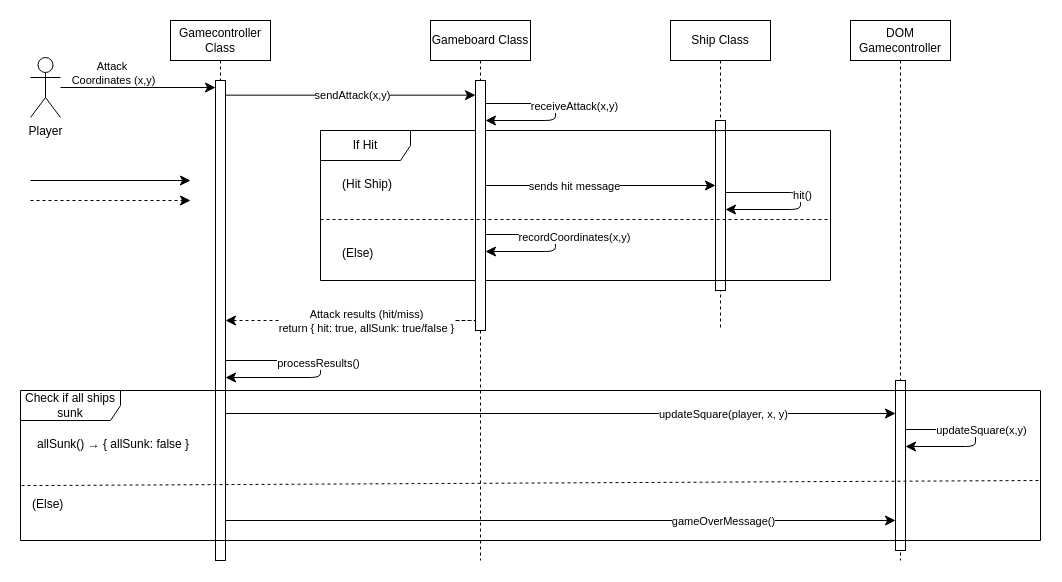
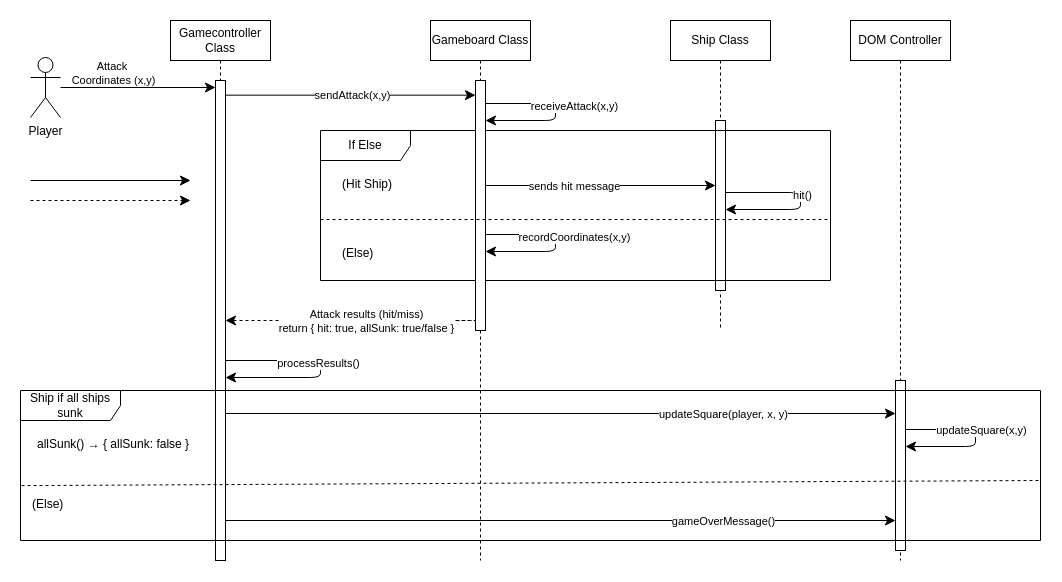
- <mxCell id="22" value="DOM Gamecontroller" style="shape=umlLifeline;perimeter=lifelinePerimeter;whiteSpace=wrap;html=1;container=1;dropTarget=0;collapsible=0;recursiveResize=0;outlineConnect=0;portConstraint=eastwest;newEdgeStyle={&quot;curved&quot;:0,&quot;rounded&quot;:0};" parent="1" vertex="1"><mxGeometry x="850" y="20" width="100" height="540" as="geometry" /></mxCell>
+ <mxCell id="22" value="DOM Controller" style="shape=umlLifeline;perimeter=lifelinePerimeter;whiteSpace=wrap;html=1;container=1;dropTarget=0;collapsible=0;recursiveResize=0;outlineConnect=0;portConstraint=eastwest;newEdgeStyle={&quot;curved&quot;:0,&quot;rounded&quot;:0};" parent="1" vertex="1"><mxGeometry x="850" y="20" width="100" height="540" as="geometry" /></mxCell>
- <mxCell id="10" value="If Hit" style="shape=umlFrame;whiteSpace=wrap;html=1;pointerEvents=0;recursiveResize=0;container=1;collapsible=0;width=90;height=30;" parent="1" vertex="1"><mxGeometry x="320" y="130" width="510" height="150" as="geometry" /></mxCell>
+ <mxCell id="10" value="If Else" style="shape=umlFrame;whiteSpace=wrap;html=1;pointerEvents=0;recursiveResize=0;container=1;collapsible=0;width=90;height=30;" parent="1" vertex="1"><mxGeometry x="320" y="130" width="510" height="150" as="geometry" /></mxCell>
- <mxCell id="36" value="Check if all ships sunk" style="shape=umlFrame;whiteSpace=wrap;html=1;pointerEvents=0;recursiveResize=0;container=1;collapsible=0;width=100;height=30;" vertex="1" parent="1"><mxGeometry x="20" y="390" width="1020" height="150" as="geometry" /></mxCell>
+ <mxCell id="36" value="Ship if all ships sunk" style="shape=umlFrame;whiteSpace=wrap;html=1;pointerEvents=0;recursiveResize=0;container=1;collapsible=0;width=100;height=30;" vertex="1" parent="1"><mxGeometry x="20" y="390" width="1020" height="150" as="geometry" /></mxCell>
